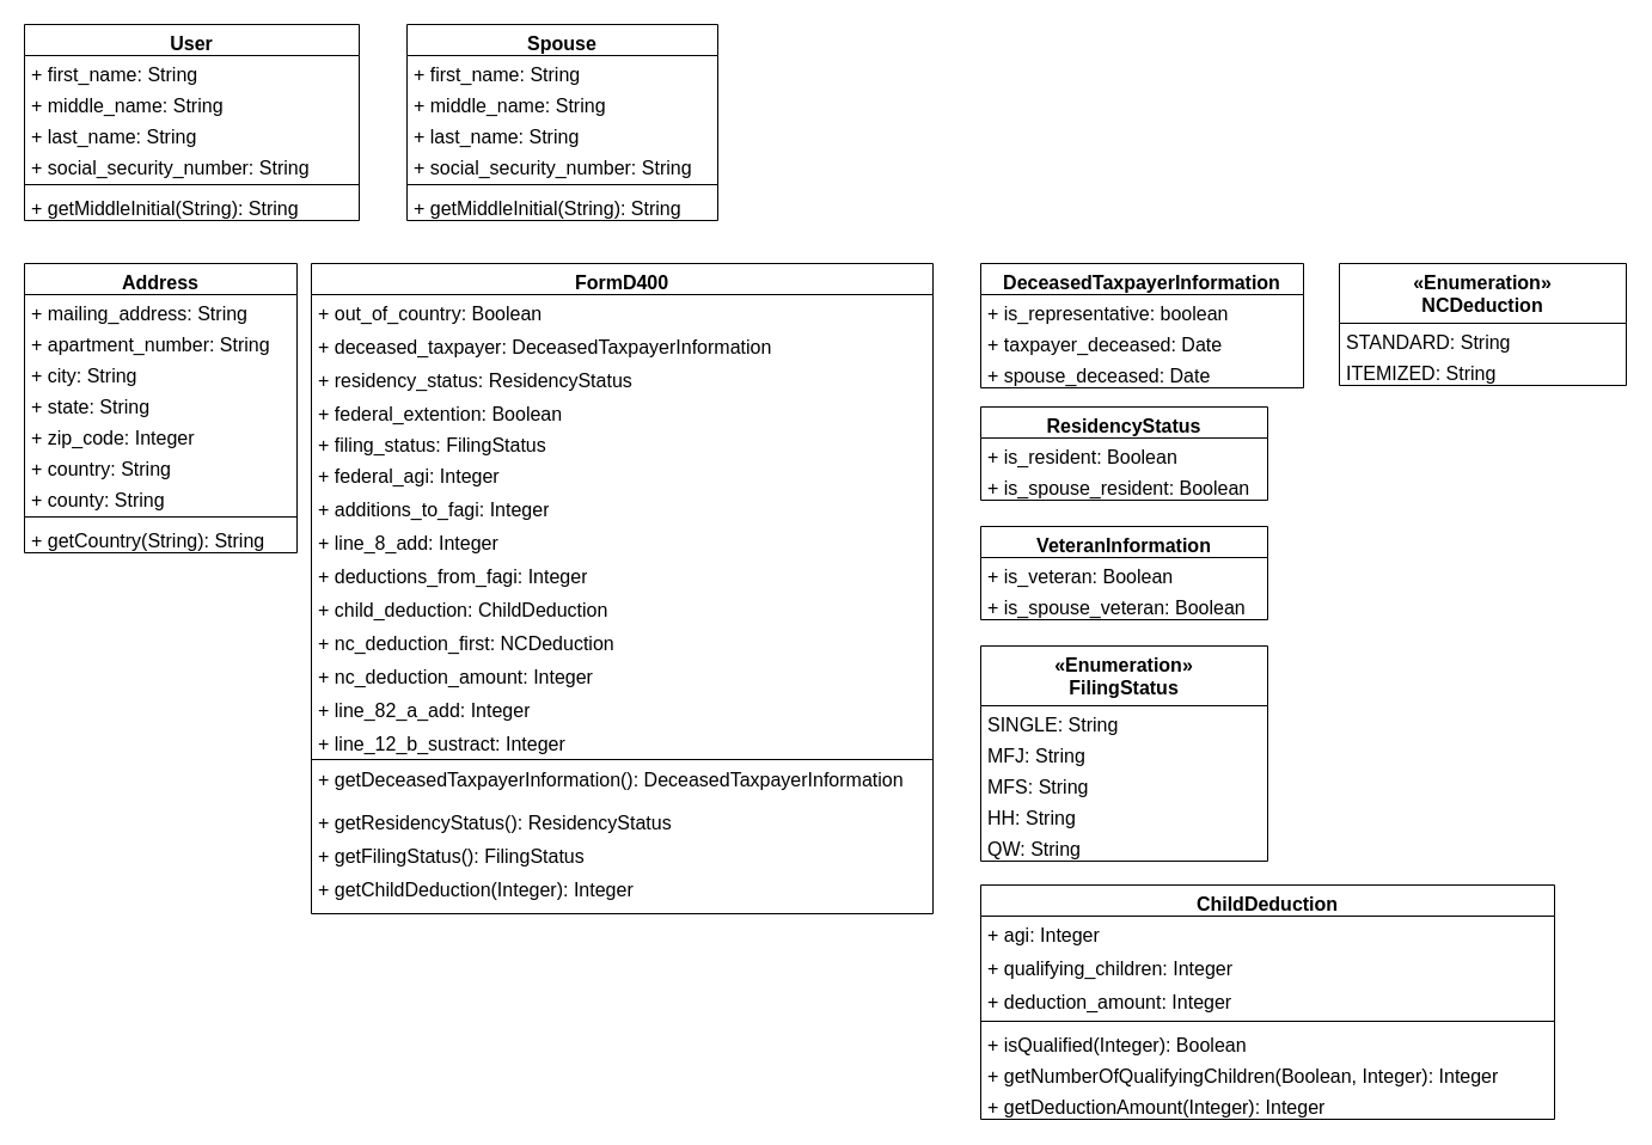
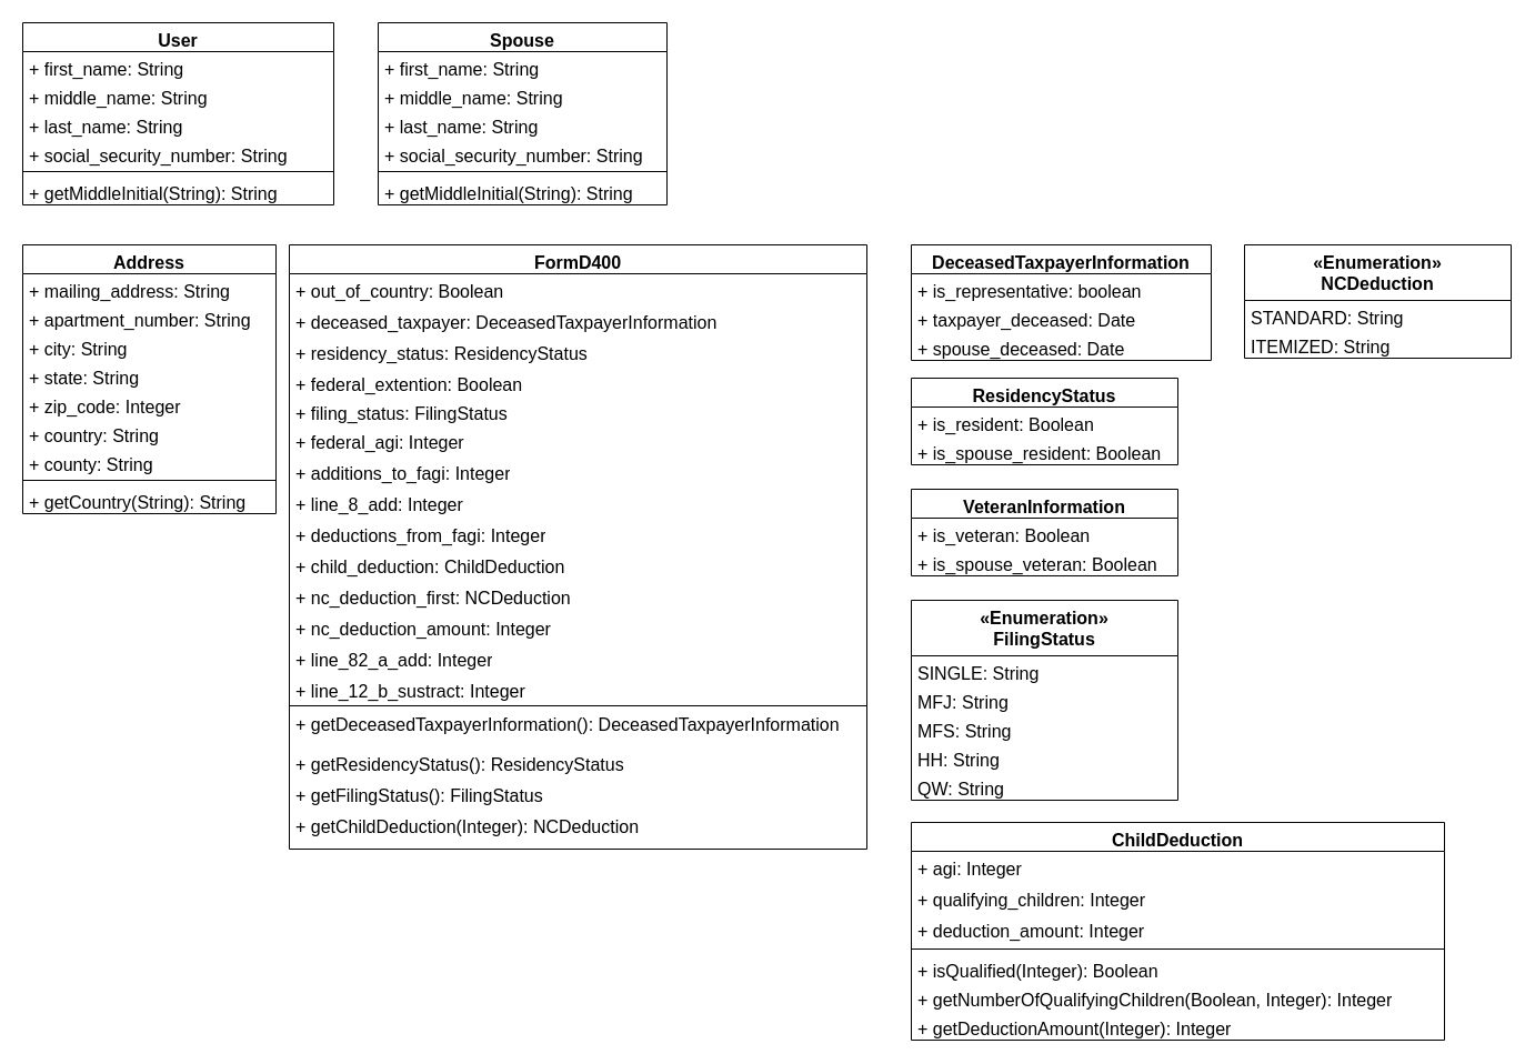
- <mxCell id="45" value="+ getChildDeduction(Integer): Integer" style="text;strokeColor=none;fillColor=none;align=left;verticalAlign=top;spacingLeft=4;spacingRight=4;overflow=hidden;rotatable=0;points=[[0,0.5],[1,0.5]];portConstraint=eastwest;whiteSpace=wrap;html=1;fontSize=16;" vertex="1" parent="26"><mxGeometry y="508" width="520" height="36" as="geometry" /></mxCell>
+ <mxCell id="45" value="+ getChildDeduction(Integer): NCDeduction" style="text;strokeColor=none;fillColor=none;align=left;verticalAlign=top;spacingLeft=4;spacingRight=4;overflow=hidden;rotatable=0;points=[[0,0.5],[1,0.5]];portConstraint=eastwest;whiteSpace=wrap;html=1;fontSize=16;" vertex="1" parent="26"><mxGeometry y="508" width="520" height="36" as="geometry" /></mxCell>
